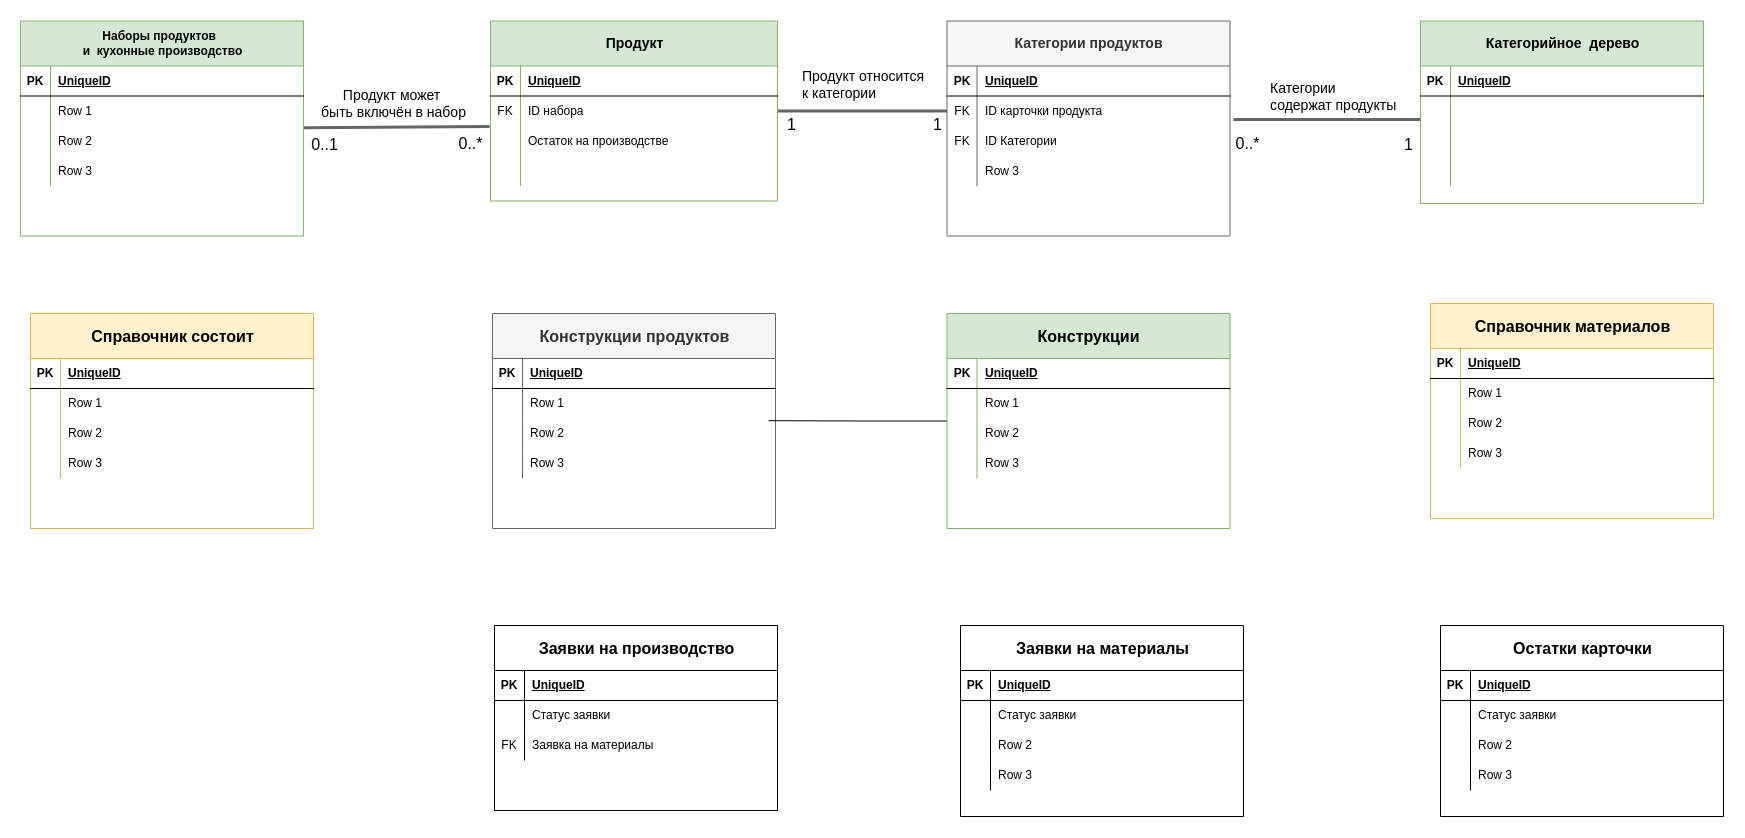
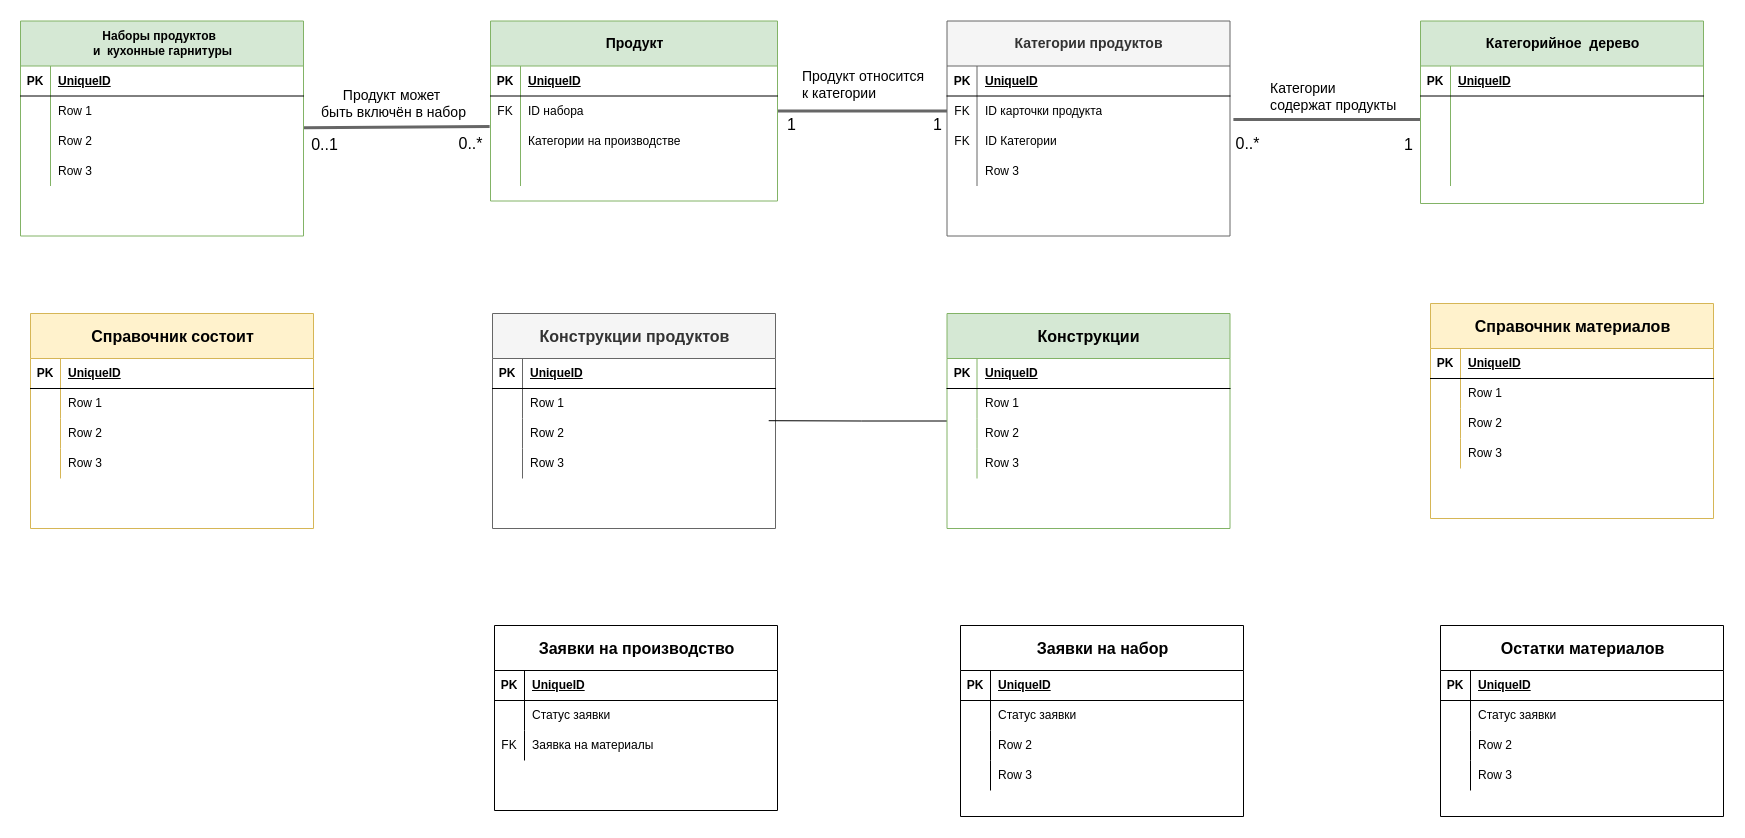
- <mxCell id="23" value="&lt;font style=&quot;font-size: 12px;&quot;&gt;Наборы продуктов&amp;nbsp;&amp;nbsp;&lt;br&gt;и&amp;nbsp; кухонные производство&lt;/font&gt;" style="shape=table;startSize=45;container=1;collapsible=1;childLayout=tableLayout;fixedRows=1;rowLines=0;fontStyle=1;align=center;resizeLast=1;html=1;fillColor=#d5e8d4;strokeColor=#82b366;" vertex="1" parent="1"><mxGeometry x="20" y="20.5" width="283" height="215" as="geometry" /></mxCell>
+ <mxCell id="23" value="&lt;font style=&quot;font-size: 12px;&quot;&gt;Наборы продуктов&amp;nbsp;&amp;nbsp;&lt;br&gt;и&amp;nbsp; кухонные гарнитуры&lt;/font&gt;" style="shape=table;startSize=45;container=1;collapsible=1;childLayout=tableLayout;fixedRows=1;rowLines=0;fontStyle=1;align=center;resizeLast=1;html=1;fillColor=#d5e8d4;strokeColor=#82b366;" vertex="1" parent="1"><mxGeometry x="20" y="20.5" width="283" height="215" as="geometry" /></mxCell>
- <mxCell id="15" value="Остаток на производстве" style="shape=partialRectangle;connectable=0;fillColor=none;top=0;left=0;bottom=0;right=0;align=left;spacingLeft=6;overflow=hidden;whiteSpace=wrap;html=1;" vertex="1" parent="13"><mxGeometry x="30" width="257" height="30" as="geometry"><mxRectangle width="257" height="30" as="alternateBounds" /></mxGeometry></mxCell>
+ <mxCell id="15" value="Категории на производстве" style="shape=partialRectangle;connectable=0;fillColor=none;top=0;left=0;bottom=0;right=0;align=left;spacingLeft=6;overflow=hidden;whiteSpace=wrap;html=1;" vertex="1" parent="13"><mxGeometry x="30" width="257" height="30" as="geometry"><mxRectangle width="257" height="30" as="alternateBounds" /></mxGeometry></mxCell>
- <mxCell id="119" value="&lt;span style=&quot;font-size: 16px;&quot;&gt;Заявки на материалы&lt;br&gt;&lt;/span&gt;" style="shape=table;startSize=45;container=1;collapsible=1;childLayout=tableLayout;fixedRows=1;rowLines=0;fontStyle=1;align=center;resizeLast=1;html=1;" vertex="1" parent="1"><mxGeometry x="960" y="625" width="283" height="191" as="geometry" /></mxCell>
+ <mxCell id="119" value="&lt;span style=&quot;font-size: 16px;&quot;&gt;Заявки на набор&lt;br&gt;&lt;/span&gt;" style="shape=table;startSize=45;container=1;collapsible=1;childLayout=tableLayout;fixedRows=1;rowLines=0;fontStyle=1;align=center;resizeLast=1;html=1;" vertex="1" parent="1"><mxGeometry x="960" y="625" width="283" height="191" as="geometry" /></mxCell>
- <mxCell id="142" value="&lt;span style=&quot;font-size: 16px;&quot;&gt;Остатки карточки&lt;br&gt;&lt;/span&gt;" style="shape=table;startSize=45;container=1;collapsible=1;childLayout=tableLayout;fixedRows=1;rowLines=0;fontStyle=1;align=center;resizeLast=1;html=1;" vertex="1" parent="1"><mxGeometry x="1440" y="625" width="283" height="191" as="geometry" /></mxCell>
+ <mxCell id="142" value="&lt;span style=&quot;font-size: 16px;&quot;&gt;Остатки материалов&lt;br&gt;&lt;/span&gt;" style="shape=table;startSize=45;container=1;collapsible=1;childLayout=tableLayout;fixedRows=1;rowLines=0;fontStyle=1;align=center;resizeLast=1;html=1;" vertex="1" parent="1"><mxGeometry x="1440" y="625" width="283" height="191" as="geometry" /></mxCell>
